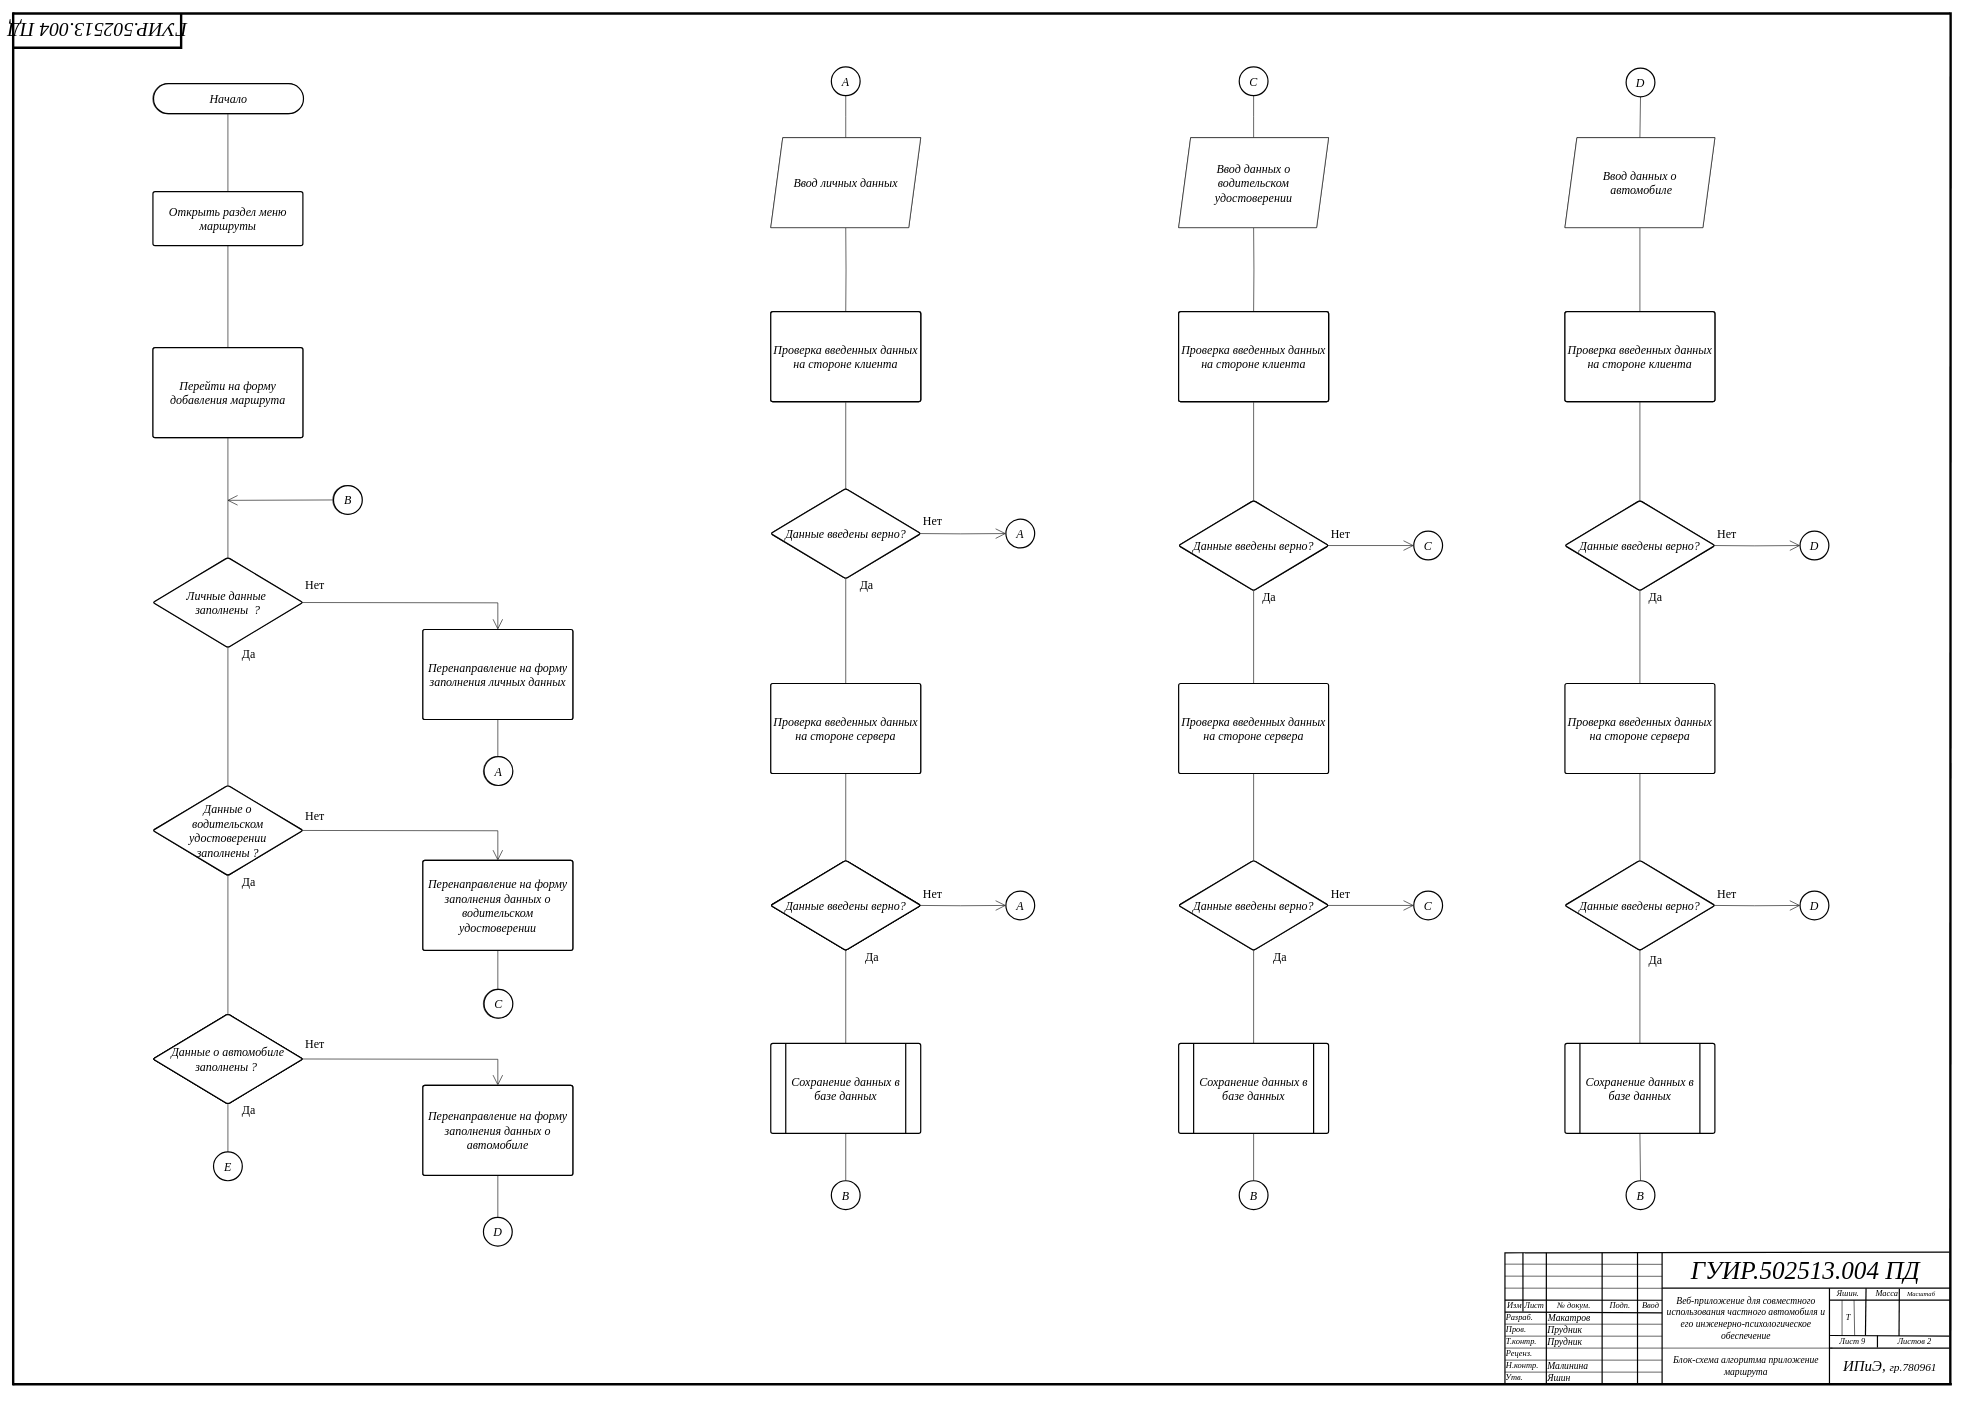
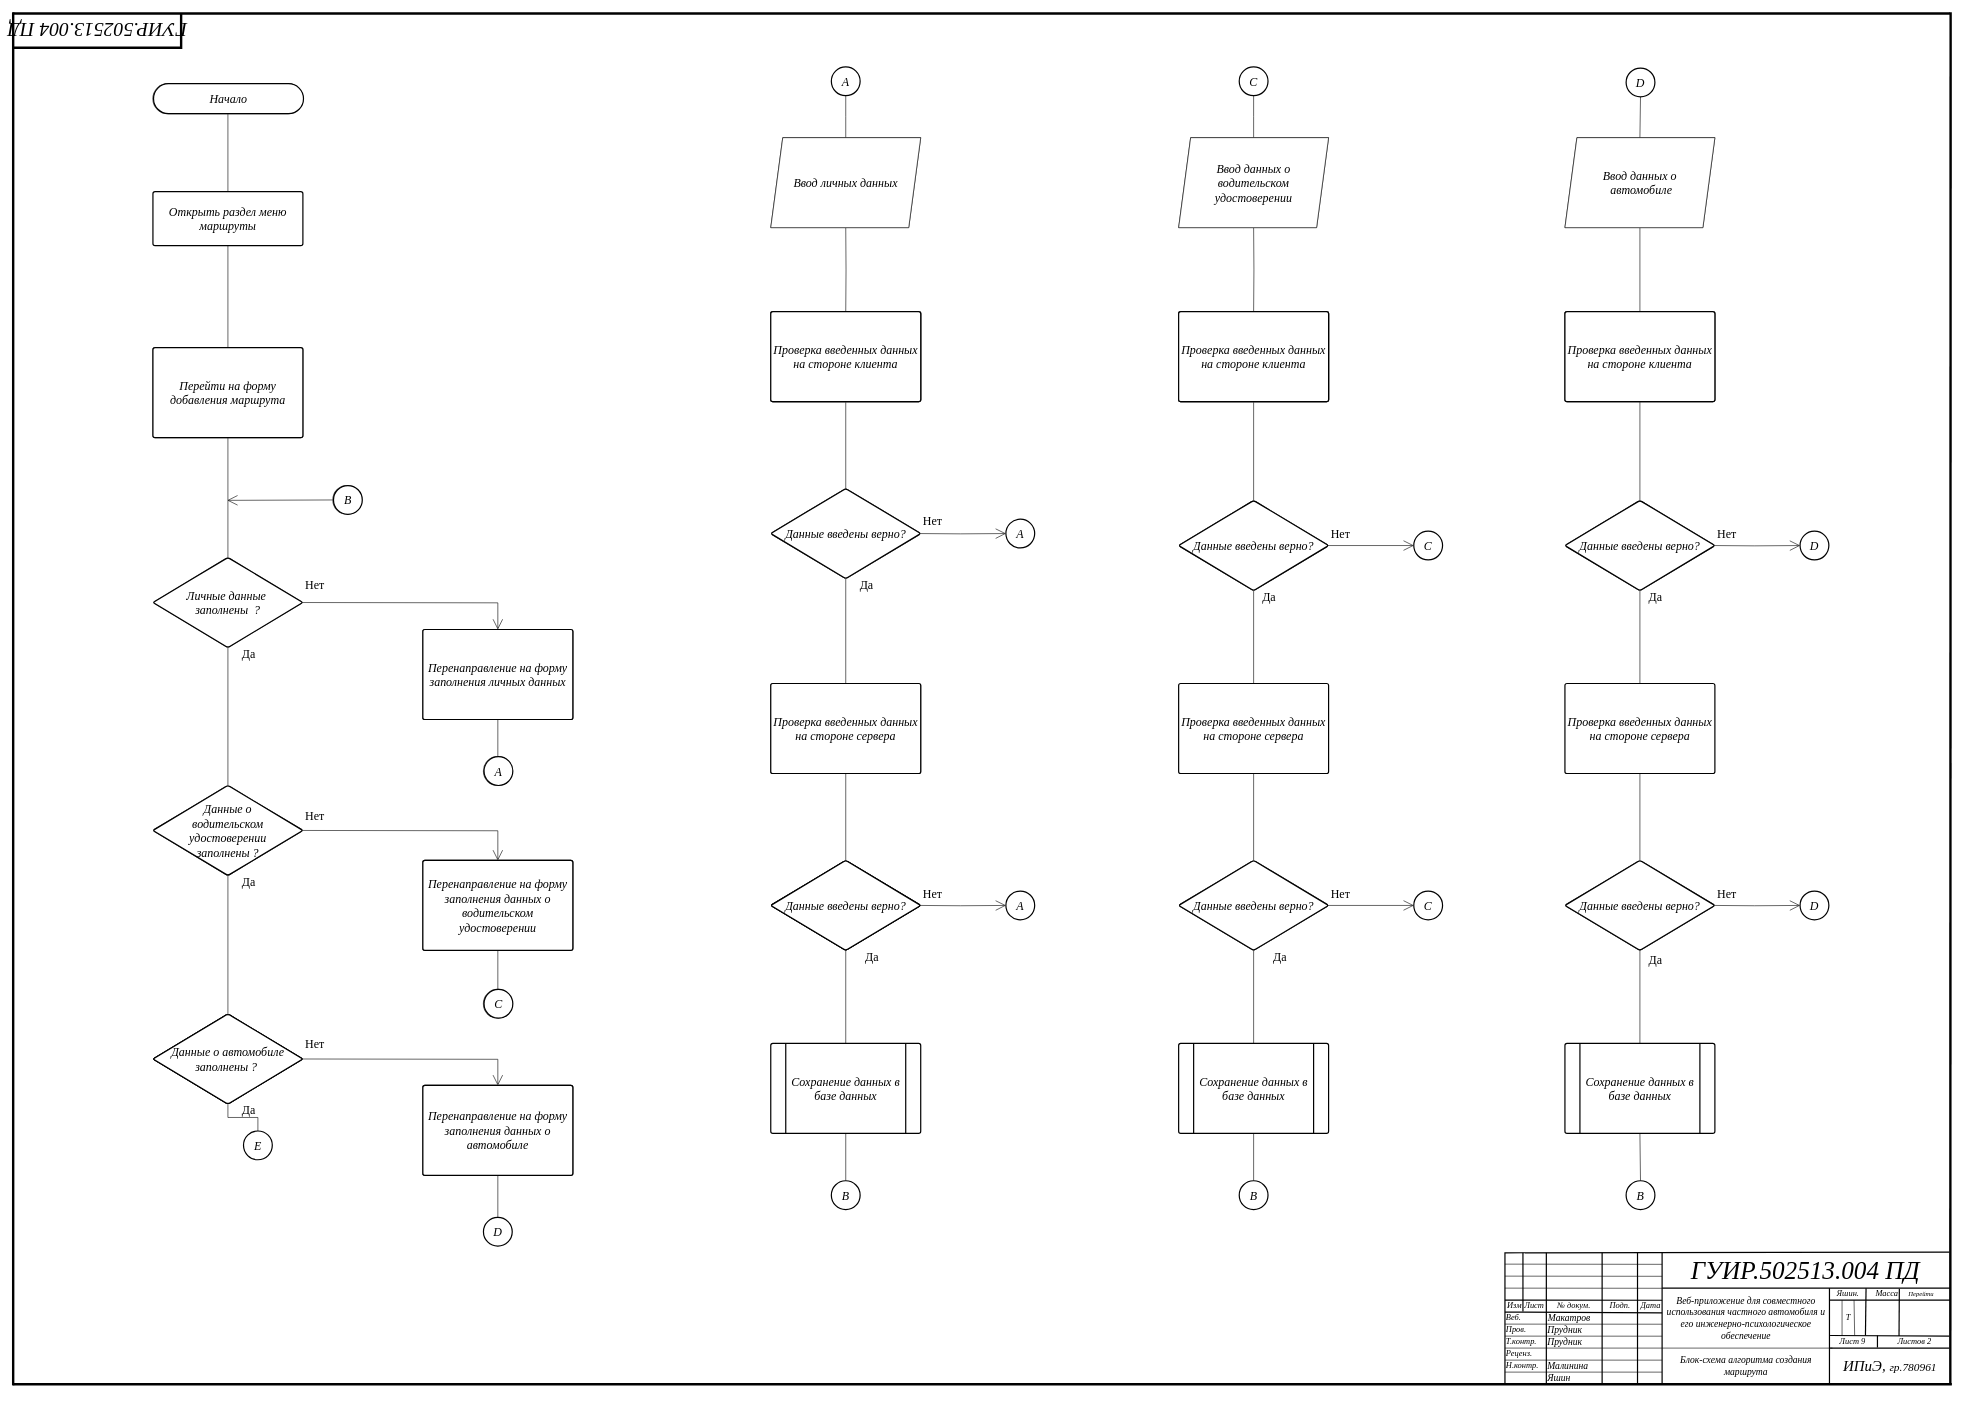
- <mxCell id="169" value="E" style="html=1;overflow=block;whiteSpace=wrap;ellipse;whiteSpace=wrap;fontSize=20;fontFamily=ISOCPEUR;fontStyle=2;spacing=3;strokeOpacity=100;rounded=1;absoluteArcSize=1;arcSize=7;strokeWidth=2;spacingTop=0;" parent="1" vertex="1"><mxGeometry x="355" y="1920" width="48" height="48" as="geometry" /></mxCell>
+ <mxCell id="169" value="E" style="html=1;overflow=block;whiteSpace=wrap;ellipse;whiteSpace=wrap;fontSize=20;fontFamily=ISOCPEUR;fontStyle=2;spacing=3;strokeOpacity=100;rounded=1;absoluteArcSize=1;arcSize=7;strokeWidth=2;spacingTop=0;" parent="1" vertex="1"><mxGeometry x="405" y="1885" width="48" height="48" as="geometry" /></mxCell>
- <mxCell id="33" value="&lt;font style=&quot;font-size:11px;font-family:ISOCPEUR;color:#000000;direction:ltr;letter-spacing:0px;line-height:120%;opacity:1&quot;&gt;&lt;span&gt;Масштаб&lt;br&gt;&lt;/span&gt;&lt;/font&gt;" style="verticalAlign=middle;align=center;vsdxID=58;fillColor=none;gradientColor=none;shape=stencil(nZBLDoAgDERP0z3SIyjew0SURgSD+Lu9kMZoXLhwN9O+tukAlrNpJg1SzDH4QW/URgNYgZTkjA4UkwJUgGXng+6DX1zLfmoymdXo17xh5zmRJ6Q42BWCfc2oJfdAr+Yv+AP9Cb7OJ3H/2JG1HNGz/84klThPVCc=);strokeColor=none;labelBackgroundColor=none;rounded=0;html=1;whiteSpace=wrap;fontStyle=2" parent="1" vertex="1"><mxGeometry x="3164.5" y="2143" width="74" height="28" as="geometry" /></mxCell>
+ <mxCell id="33" value="&lt;font style=&quot;font-size:11px;font-family:ISOCPEUR;color:#000000;direction:ltr;letter-spacing:0px;line-height:120%;opacity:1&quot;&gt;&lt;span&gt;Перейти&lt;br&gt;&lt;/span&gt;&lt;/font&gt;" style="verticalAlign=middle;align=center;vsdxID=58;fillColor=none;gradientColor=none;shape=stencil(nZBLDoAgDERP0z3SIyjew0SURgSD+Lu9kMZoXLhwN9O+tukAlrNpJg1SzDH4QW/URgNYgZTkjA4UkwJUgGXng+6DX1zLfmoymdXo17xh5zmRJ6Q42BWCfc2oJfdAr+Yv+AP9Cb7OJ3H/2JG1HNGz/84klThPVCc=);strokeColor=none;labelBackgroundColor=none;rounded=0;html=1;whiteSpace=wrap;fontStyle=2" parent="1" vertex="1"><mxGeometry x="3164.5" y="2143" width="74" height="28" as="geometry" /></mxCell>
- <mxCell id="20" value="&lt;font style=&quot;font-size:14px;font-family:ISOCPEUR;color:#000000;direction:ltr;letter-spacing:0px;line-height:120%;opacity:1&quot;&gt;&lt;span&gt;Ввод&lt;br&gt;&lt;/span&gt;&lt;/font&gt;" style="verticalAlign=middle;align=center;vsdxID=42;fillColor=none;gradientColor=none;shape=stencil(nZBLDoAgDERP0z3SIyjew0SURgSD+Lu9kMZoXLhwN9O+tukAlrNpJg1SzDH4QW/URgNYgZTkjA4UkwJUgGXng+6DX1zLfmoymdXo17xh5zmRJ6Q42BWCfc2oJfdAr+Yv+AP9Cb7OJ3H/2JG1HNGz/84klThPVCc=);strokeColor=none;labelBackgroundColor=none;rounded=0;html=1;whiteSpace=wrap;fontStyle=2" parent="1" vertex="1"><mxGeometry x="2726" y="2167" width="50" height="20" as="geometry" /></mxCell>
+ <mxCell id="20" value="&lt;font style=&quot;font-size:14px;font-family:ISOCPEUR;color:#000000;direction:ltr;letter-spacing:0px;line-height:120%;opacity:1&quot;&gt;&lt;span&gt;Дата&lt;br&gt;&lt;/span&gt;&lt;/font&gt;" style="verticalAlign=middle;align=center;vsdxID=42;fillColor=none;gradientColor=none;shape=stencil(nZBLDoAgDERP0z3SIyjew0SURgSD+Lu9kMZoXLhwN9O+tukAlrNpJg1SzDH4QW/URgNYgZTkjA4UkwJUgGXng+6DX1zLfmoymdXo17xh5zmRJ6Q42BWCfc2oJfdAr+Yv+AP9Cb7OJ3H/2JG1HNGz/84klThPVCc=);strokeColor=none;labelBackgroundColor=none;rounded=0;html=1;whiteSpace=wrap;fontStyle=2" parent="1" vertex="1"><mxGeometry x="2726" y="2167" width="50" height="20" as="geometry" /></mxCell>
- <mxCell id="26" value="&lt;p style=&quot;align:left;margin-left:0;margin-right:0;margin-top:0px;margin-bottom:0px;text-indent:0;valign:middle;direction:ltr;&quot;&gt;&lt;font style=&quot;font-size:14px;font-family:ISOCPEUR;color:#000000;direction:ltr;letter-spacing:0px;line-height:120%;opacity:1&quot;&gt;&lt;span&gt;Разраб.&lt;br&gt;&lt;/span&gt;&lt;/font&gt;&lt;/p&gt;" style="verticalAlign=middle;align=left;vsdxID=51;fillColor=none;gradientColor=none;shape=stencil(nZBLDoAgDERP0z3SIyjew0SURgSD+Lu9kMZoXLhwN9O+tukAlrNpJg1SzDH4QW/URgNYgZTkjA4UkwJUgGXng+6DX1zLfmoymdXo17xh5zmRJ6Q42BWCfc2oJfdAr+Yv+AP9Cb7OJ3H/2JG1HNGz/84klThPVCc=);strokeColor=none;labelBackgroundColor=none;rounded=0;html=1;whiteSpace=wrap;fontStyle=2" parent="1" vertex="1"><mxGeometry x="2508" y="2187" width="70" height="20" as="geometry" /></mxCell>
+ <mxCell id="26" value="&lt;p style=&quot;align:left;margin-left:0;margin-right:0;margin-top:0px;margin-bottom:0px;text-indent:0;valign:middle;direction:ltr;&quot;&gt;&lt;font style=&quot;font-size:14px;font-family:ISOCPEUR;color:#000000;direction:ltr;letter-spacing:0px;line-height:120%;opacity:1&quot;&gt;&lt;span&gt;Веб.&lt;br&gt;&lt;/span&gt;&lt;/font&gt;&lt;/p&gt;" style="verticalAlign=middle;align=left;vsdxID=51;fillColor=none;gradientColor=none;shape=stencil(nZBLDoAgDERP0z3SIyjew0SURgSD+Lu9kMZoXLhwN9O+tukAlrNpJg1SzDH4QW/URgNYgZTkjA4UkwJUgGXng+6DX1zLfmoymdXo17xh5zmRJ6Q42BWCfc2oJfdAr+Yv+AP9Cb7OJ3H/2JG1HNGz/84klThPVCc=);strokeColor=none;labelBackgroundColor=none;rounded=0;html=1;whiteSpace=wrap;fontStyle=2" parent="1" vertex="1"><mxGeometry x="2508" y="2187" width="70" height="20" as="geometry" /></mxCell>
- <mxCell id="39" value="&lt;p style=&quot;margin-left: 0 ; margin-right: 0 ; margin-top: 0px ; margin-bottom: 0px ; text-indent: 0 ; direction: ltr&quot;&gt;&lt;font style=&quot;font-size: 16px ; font-family: &amp;#34;isocpeur&amp;#34; ; color: #000000 ; direction: ltr ; letter-spacing: 0px ; line-height: 120% ; opacity: 1&quot;&gt;&lt;i&gt;Блок-схема алгоритма приложение маршрута&lt;/i&gt;&lt;span&gt;&lt;br&gt;&lt;/span&gt;&lt;/font&gt;&lt;/p&gt;" style="verticalAlign=middle;align=center;vsdxID=488;fillColor=none;gradientColor=none;shape=stencil(nZBLDoAgDERP0z3SIyjew0SURgSD+Lu9kMZoXLhwN9O+tukAlrNpJg1SzDH4QW/URgNYgZTkjA4UkwJUgGXng+6DX1zLfmoymdXo17xh5zmRJ6Q42BWCfc2oJfdAr+Yv+AP9Cb7OJ3H/2JG1HNGz/84klThPVCc=);strokeColor=none;labelBackgroundColor=none;rounded=0;html=1;whiteSpace=wrap;fontStyle=2" parent="1" vertex="1"><mxGeometry x="2768" y="2227" width="284" height="100" as="geometry" /></mxCell>
+ <mxCell id="39" value="&lt;p style=&quot;margin-left: 0 ; margin-right: 0 ; margin-top: 0px ; margin-bottom: 0px ; text-indent: 0 ; direction: ltr&quot;&gt;&lt;font style=&quot;font-size: 16px ; font-family: &amp;#34;isocpeur&amp;#34; ; color: #000000 ; direction: ltr ; letter-spacing: 0px ; line-height: 120% ; opacity: 1&quot;&gt;&lt;i&gt;Блок-схема алгоритма создания маршрута&lt;/i&gt;&lt;span&gt;&lt;br&gt;&lt;/span&gt;&lt;/font&gt;&lt;/p&gt;" style="verticalAlign=middle;align=center;vsdxID=488;fillColor=none;gradientColor=none;shape=stencil(nZBLDoAgDERP0z3SIyjew0SURgSD+Lu9kMZoXLhwN9O+tukAlrNpJg1SzDH4QW/URgNYgZTkjA4UkwJUgGXng+6DX1zLfmoymdXo17xh5zmRJ6Q42BWCfc2oJfdAr+Yv+AP9Cb7OJ3H/2JG1HNGz/84klThPVCc=);strokeColor=none;labelBackgroundColor=none;rounded=0;html=1;whiteSpace=wrap;fontStyle=2" parent="1" vertex="1"><mxGeometry x="2768" y="2227" width="284" height="100" as="geometry" /></mxCell>
- <mxCell id="28" value="&lt;p style=&quot;align:left;margin-left:0;margin-right:0;margin-top:0px;margin-bottom:0px;text-indent:0;valign:middle;direction:ltr;&quot;&gt;&lt;font style=&quot;font-size:14px;font-family:ISOCPEUR;color:#000000;direction:ltr;letter-spacing:0px;line-height:120%;opacity:1&quot;&gt;&lt;span&gt;Утв.&lt;br&gt;&lt;/span&gt;&lt;/font&gt;&lt;/p&gt;" style="verticalAlign=middle;align=left;vsdxID=53;fillColor=none;gradientColor=none;shape=stencil(nZBLDoAgDERP0z3SIyjew0SURgSD+Lu9kMZoXLhwN9O+tukAlrNpJg1SzDH4QW/URgNYgZTkjA4UkwJUgGXng+6DX1zLfmoymdXo17xh5zmRJ6Q42BWCfc2oJfdAr+Yv+AP9Cb7OJ3H/2JG1HNGz/84klThPVCc=);strokeColor=none;labelBackgroundColor=none;rounded=0;html=1;whiteSpace=wrap;fontStyle=2" parent="1" vertex="1"><mxGeometry x="2507" y="2287" width="70" height="20" as="geometry" /></mxCell>
